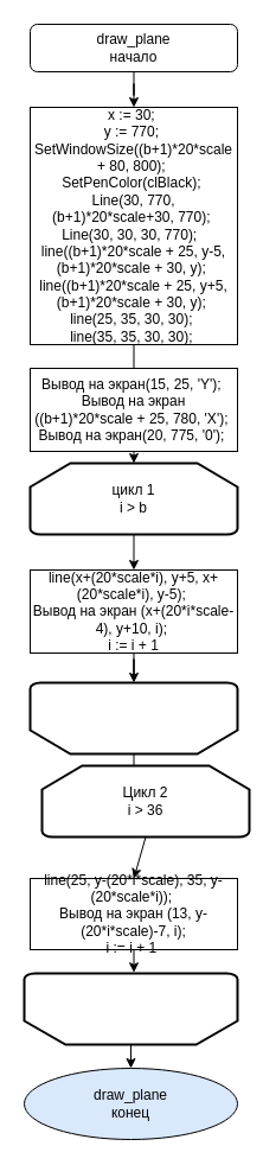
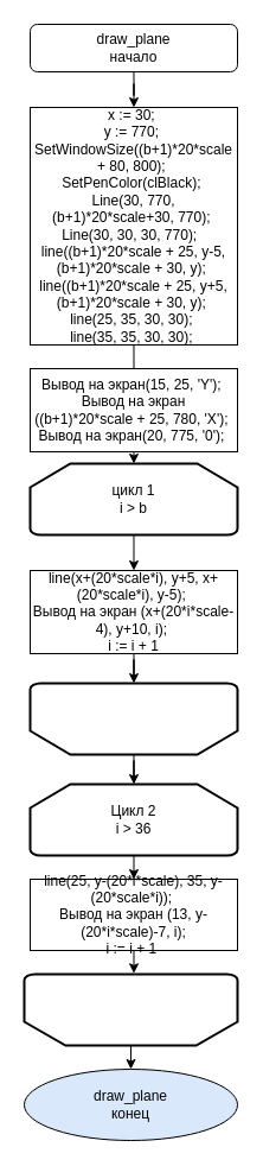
- <mxCell id="13" value="Цикл 2&lt;br&gt;i &amp;gt; 36" style="strokeWidth=2;html=1;shape=mxgraph.flowchart.loop_limit;whiteSpace=wrap;" vertex="1" parent="1"><mxGeometry x="35" y="645" width="175" height="60" as="geometry" /></mxCell>
+ <mxCell id="13" value="Цикл 2&lt;br&gt;i &amp;gt; 36" style="strokeWidth=2;html=1;shape=mxgraph.flowchart.loop_limit;whiteSpace=wrap;" vertex="1" parent="1"><mxGeometry x="25" y="660" width="175" height="60" as="geometry" /></mxCell>
